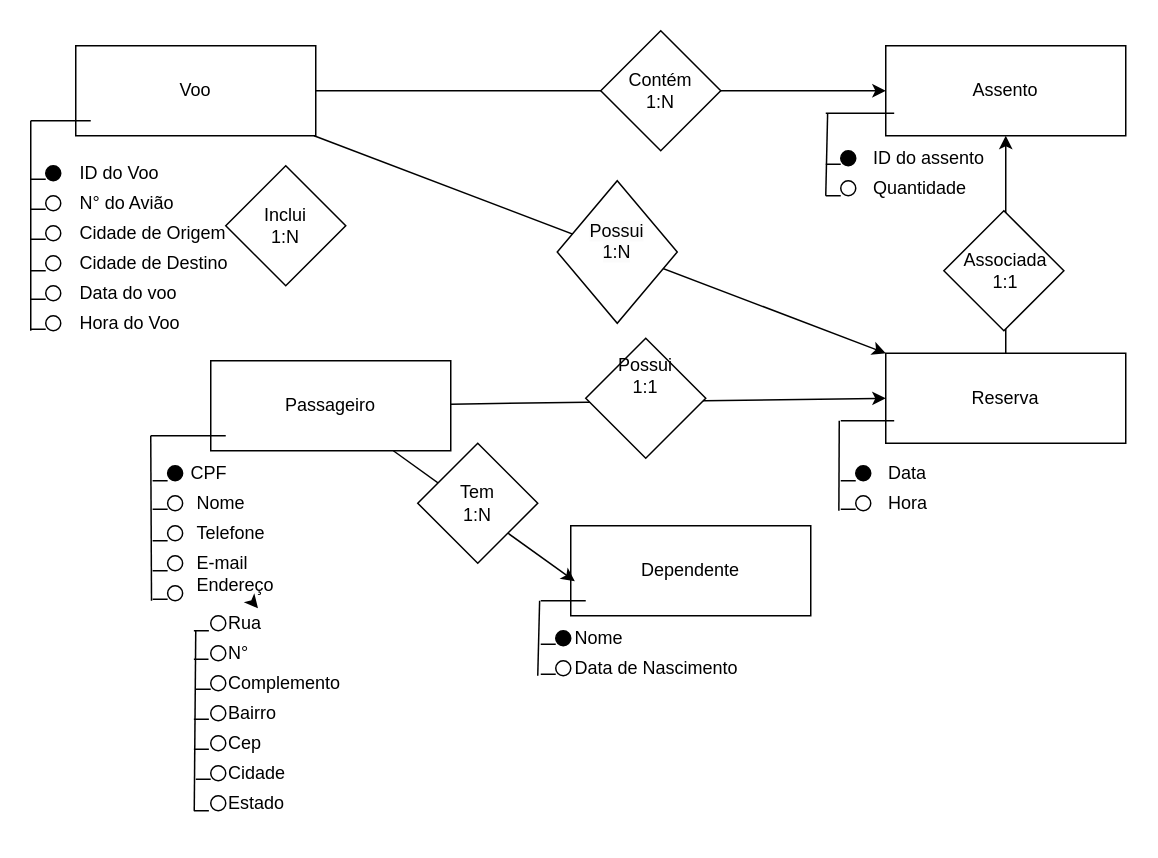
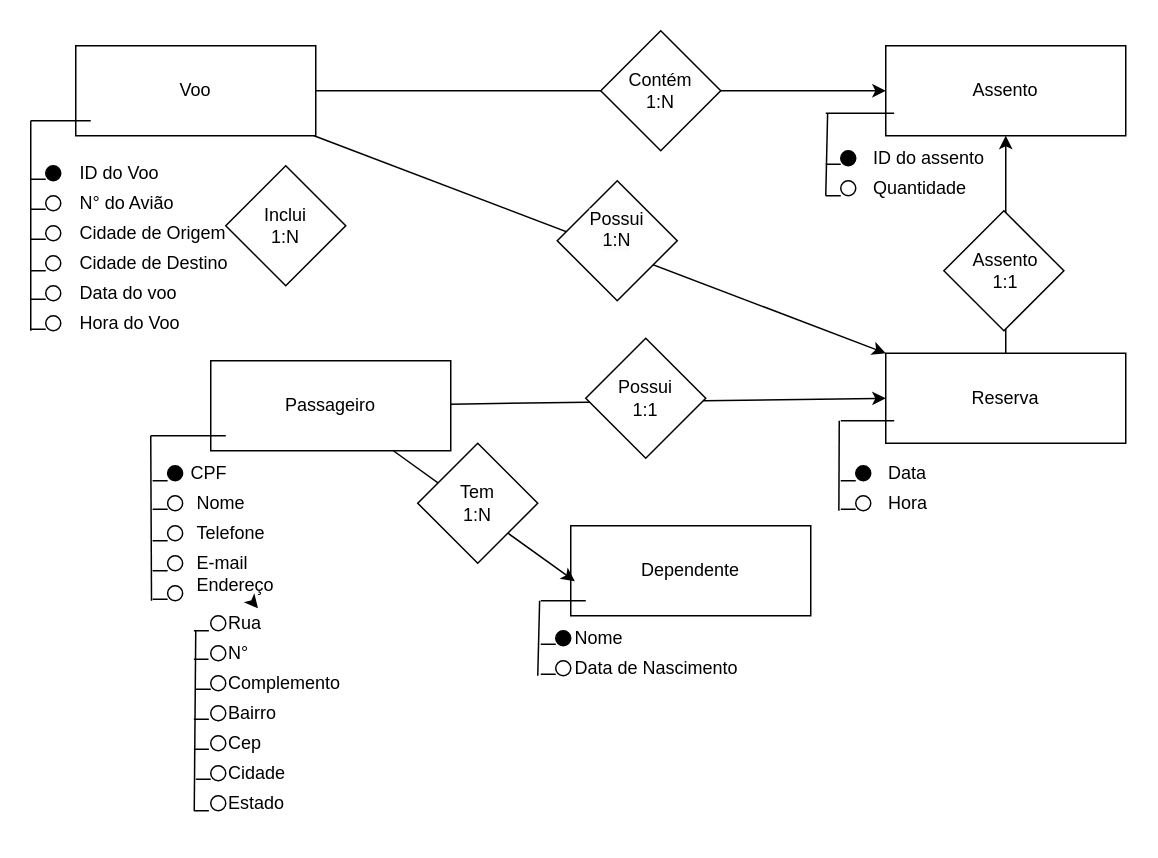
- <mxCell id="106" value="&#10;&lt;span style=&quot;color: rgb(0, 0, 0); font-family: Helvetica; font-size: 12px; font-style: normal; font-variant-ligatures: normal; font-variant-caps: normal; font-weight: 400; letter-spacing: normal; orphans: 2; text-align: center; text-indent: 0px; text-transform: none; widows: 2; word-spacing: 0px; -webkit-text-stroke-width: 0px; background-color: rgb(251, 251, 251); text-decoration-thickness: initial; text-decoration-style: initial; text-decoration-color: initial; float: none; display: inline !important;&quot;&gt;Possui&lt;/span&gt;&lt;br style=&quot;border-color: var(--border-color); color: rgb(0, 0, 0); font-family: Helvetica; font-size: 12px; font-style: normal; font-variant-ligatures: normal; font-variant-caps: normal; font-weight: 400; letter-spacing: normal; orphans: 2; text-align: center; text-indent: 0px; text-transform: none; widows: 2; word-spacing: 0px; -webkit-text-stroke-width: 0px; background-color: rgb(251, 251, 251); text-decoration-thickness: initial; text-decoration-style: initial; text-decoration-color: initial;&quot;&gt;&lt;span style=&quot;color: rgb(0, 0, 0); font-family: Helvetica; font-size: 12px; font-style: normal; font-variant-ligatures: normal; font-variant-caps: normal; font-weight: 400; letter-spacing: normal; orphans: 2; text-align: center; text-indent: 0px; text-transform: none; widows: 2; word-spacing: 0px; -webkit-text-stroke-width: 0px; background-color: rgb(251, 251, 251); text-decoration-thickness: initial; text-decoration-style: initial; text-decoration-color: initial; float: none; display: inline !important;&quot;&gt;1:N&lt;/span&gt;&#10;&#10;" style="rhombus;whiteSpace=wrap;html=1;" vertex="1" parent="1"><mxGeometry x="371" y="120" width="80" height="95" as="geometry" /></mxCell>
+ <mxCell id="106" value="&#10;&lt;span style=&quot;color: rgb(0, 0, 0); font-family: Helvetica; font-size: 12px; font-style: normal; font-variant-ligatures: normal; font-variant-caps: normal; font-weight: 400; letter-spacing: normal; orphans: 2; text-align: center; text-indent: 0px; text-transform: none; widows: 2; word-spacing: 0px; -webkit-text-stroke-width: 0px; background-color: rgb(251, 251, 251); text-decoration-thickness: initial; text-decoration-style: initial; text-decoration-color: initial; float: none; display: inline !important;&quot;&gt;Possui&lt;/span&gt;&lt;br style=&quot;border-color: var(--border-color); color: rgb(0, 0, 0); font-family: Helvetica; font-size: 12px; font-style: normal; font-variant-ligatures: normal; font-variant-caps: normal; font-weight: 400; letter-spacing: normal; orphans: 2; text-align: center; text-indent: 0px; text-transform: none; widows: 2; word-spacing: 0px; -webkit-text-stroke-width: 0px; background-color: rgb(251, 251, 251); text-decoration-thickness: initial; text-decoration-style: initial; text-decoration-color: initial;&quot;&gt;&lt;span style=&quot;color: rgb(0, 0, 0); font-family: Helvetica; font-size: 12px; font-style: normal; font-variant-ligatures: normal; font-variant-caps: normal; font-weight: 400; letter-spacing: normal; orphans: 2; text-align: center; text-indent: 0px; text-transform: none; widows: 2; word-spacing: 0px; -webkit-text-stroke-width: 0px; background-color: rgb(251, 251, 251); text-decoration-thickness: initial; text-decoration-style: initial; text-decoration-color: initial; float: none; display: inline !important;&quot;&gt;1:N&lt;/span&gt;&#10;&#10;" style="rhombus;whiteSpace=wrap;html=1;" vertex="1" parent="1"><mxGeometry x="371" y="120" width="80" height="80" as="geometry" /></mxCell>
- <mxCell id="69" value="Associada&lt;br&gt;1:1" style="text;html=1;strokeColor=none;fillColor=none;align=center;verticalAlign=middle;whiteSpace=wrap;rounded=0;" vertex="1" parent="1"><mxGeometry x="640" y="165" width="60" height="30" as="geometry" /></mxCell>
+ <mxCell id="69" value="Assento&lt;br&gt;1:1" style="text;html=1;strokeColor=none;fillColor=none;align=center;verticalAlign=middle;whiteSpace=wrap;rounded=0;" vertex="1" parent="1"><mxGeometry x="640" y="165" width="60" height="30" as="geometry" /></mxCell>
- <mxCell id="67" value="Possui&lt;br&gt;1:1" style="text;html=1;strokeColor=none;fillColor=none;align=center;verticalAlign=middle;whiteSpace=wrap;rounded=0;" vertex="1" parent="1"><mxGeometry x="400" y="235" width="60" height="30" as="geometry" /></mxCell>
+ <mxCell id="67" value="Possui&lt;br&gt;1:1" style="text;html=1;strokeColor=none;fillColor=none;align=center;verticalAlign=middle;whiteSpace=wrap;rounded=0;" vertex="1" parent="1"><mxGeometry x="400" y="250" width="60" height="30" as="geometry" /></mxCell>
